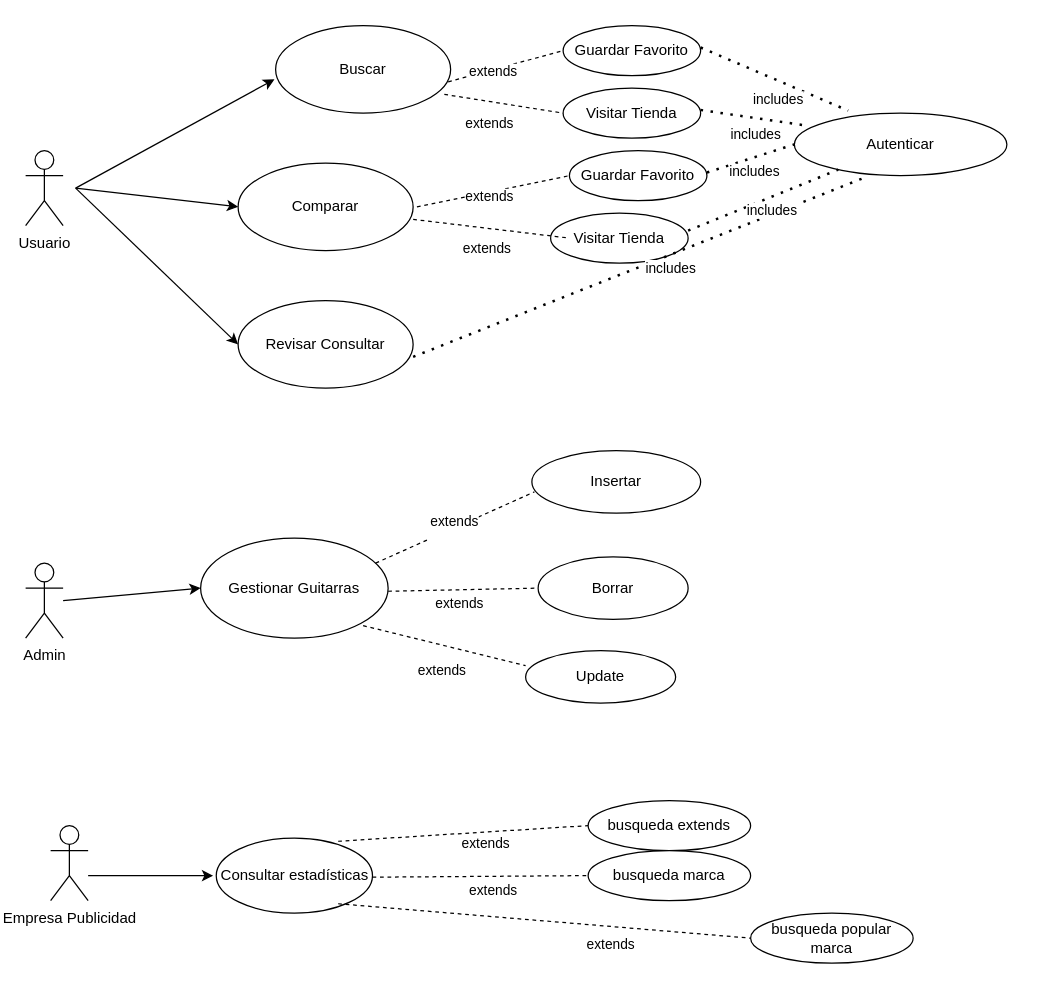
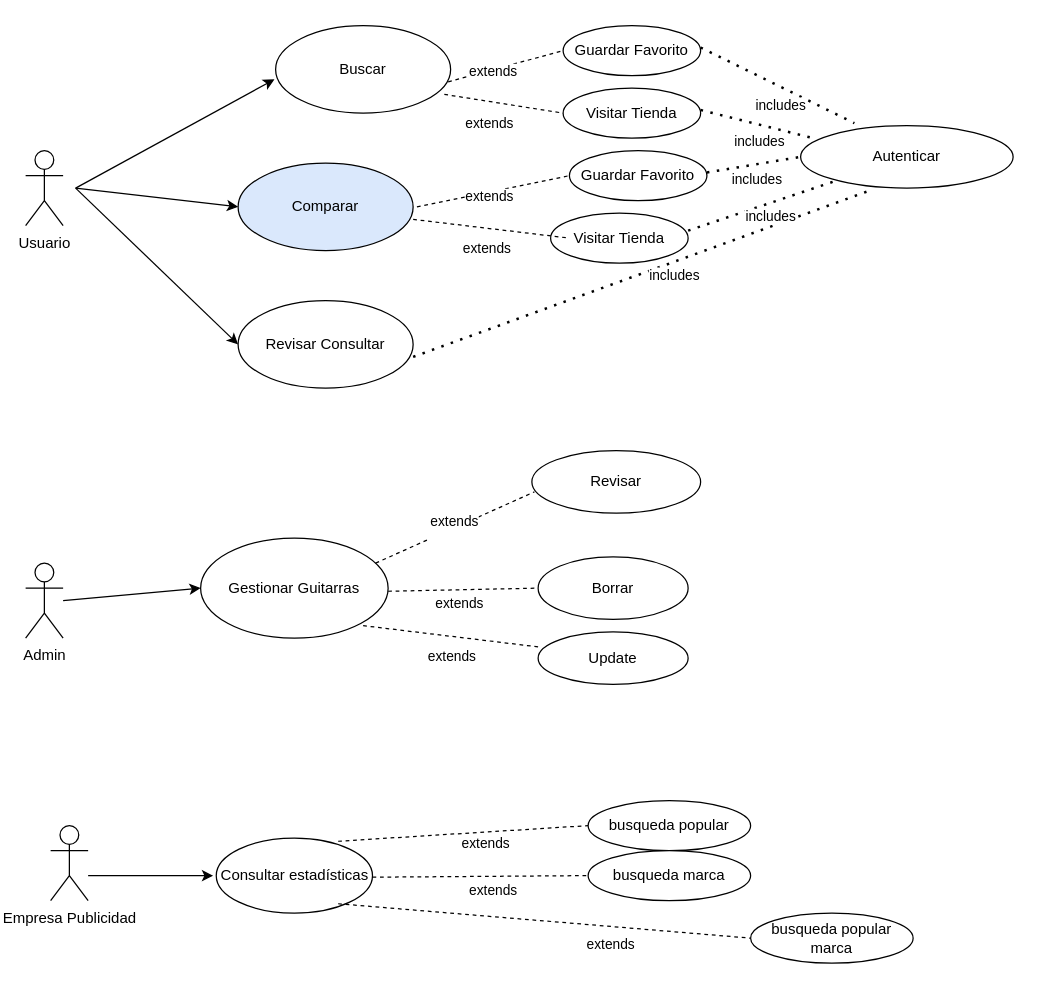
- <mxCell id="23" value="Autenticar" style="ellipse;whiteSpace=wrap;html=1;" vertex="1" parent="1"><mxGeometry x="635" y="90" width="170" height="50" as="geometry" /></mxCell>
+ <mxCell id="23" value="Autenticar" style="ellipse;whiteSpace=wrap;html=1;" vertex="1" parent="1"><mxGeometry x="640" y="100" width="170" height="50" as="geometry" /></mxCell>
- <mxCell id="5" value="Comparar" style="ellipse;whiteSpace=wrap;html=1;" vertex="1" parent="1"><mxGeometry x="190" y="130" width="140" height="70" as="geometry" /></mxCell>
+ <mxCell id="5" value="Comparar" style="ellipse;whiteSpace=wrap;html=1;fillColor=#dae8fc;" vertex="1" parent="1"><mxGeometry x="190" y="130" width="140" height="70" as="geometry" /></mxCell>
- <mxCell id="41" value="Insertar" style="ellipse;whiteSpace=wrap;html=1;" vertex="1" parent="1"><mxGeometry x="425" y="360" width="135" height="50" as="geometry" /></mxCell>
+ <mxCell id="41" value="Revisar" style="ellipse;whiteSpace=wrap;html=1;" vertex="1" parent="1"><mxGeometry x="425" y="360" width="135" height="50" as="geometry" /></mxCell>
- <mxCell id="43" value="Update" style="ellipse;whiteSpace=wrap;html=1;" vertex="1" parent="1"><mxGeometry x="420" y="520" width="120" height="42" as="geometry" /></mxCell>
+ <mxCell id="43" value="Update" style="ellipse;whiteSpace=wrap;html=1;" vertex="1" parent="1"><mxGeometry x="430" y="505" width="120" height="42" as="geometry" /></mxCell>
- <mxCell id="53" value="busqueda extends" style="ellipse;whiteSpace=wrap;html=1;" vertex="1" parent="1"><mxGeometry x="470" y="640" width="130" height="40" as="geometry" /></mxCell>
+ <mxCell id="53" value="busqueda popular" style="ellipse;whiteSpace=wrap;html=1;" vertex="1" parent="1"><mxGeometry x="470" y="640" width="130" height="40" as="geometry" /></mxCell>
